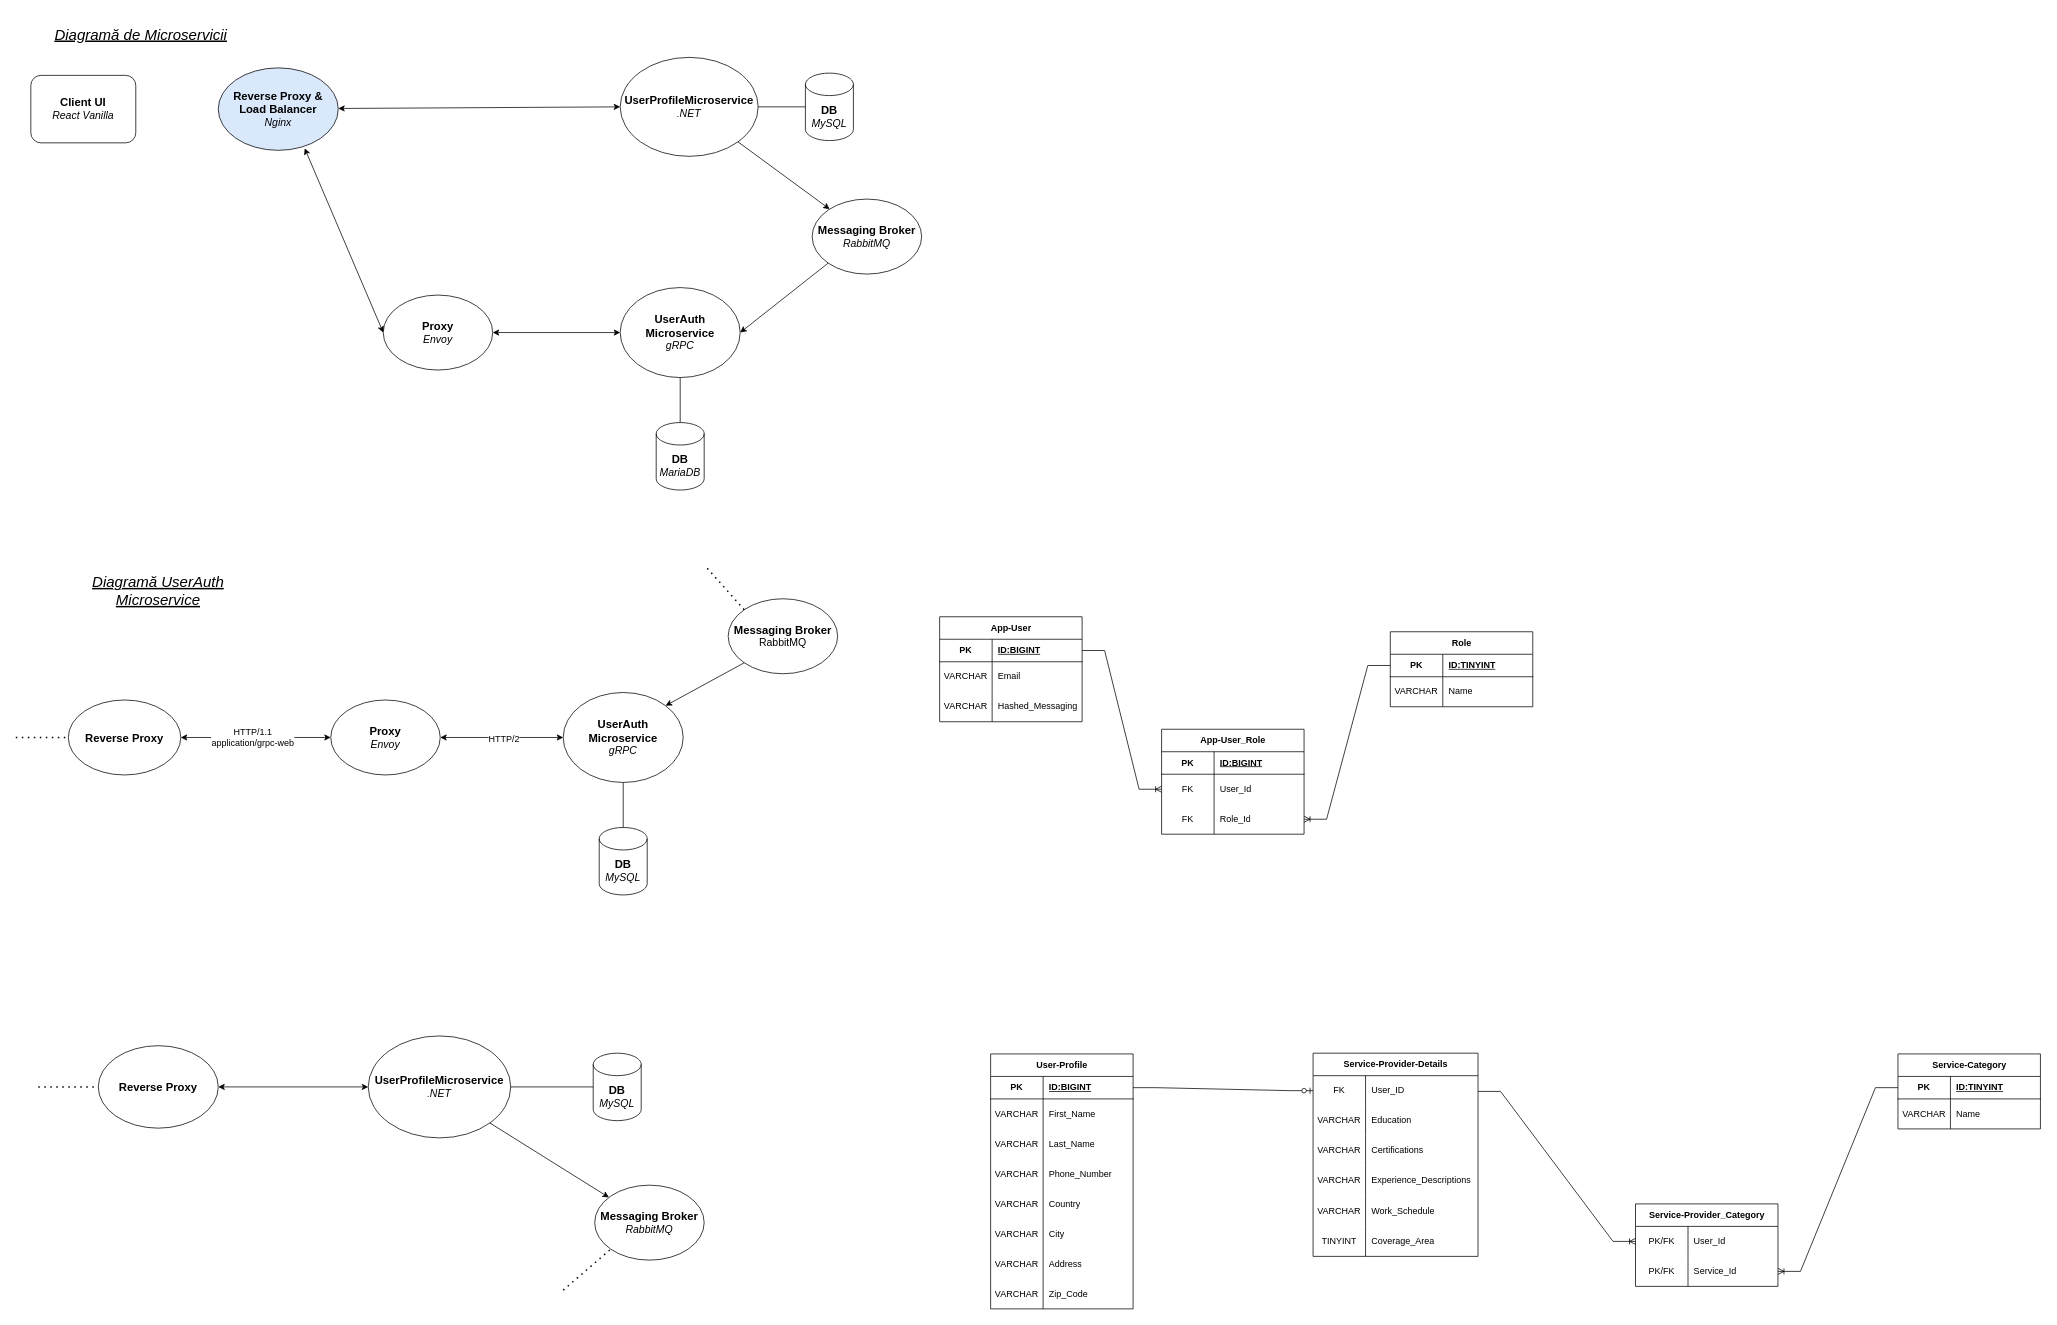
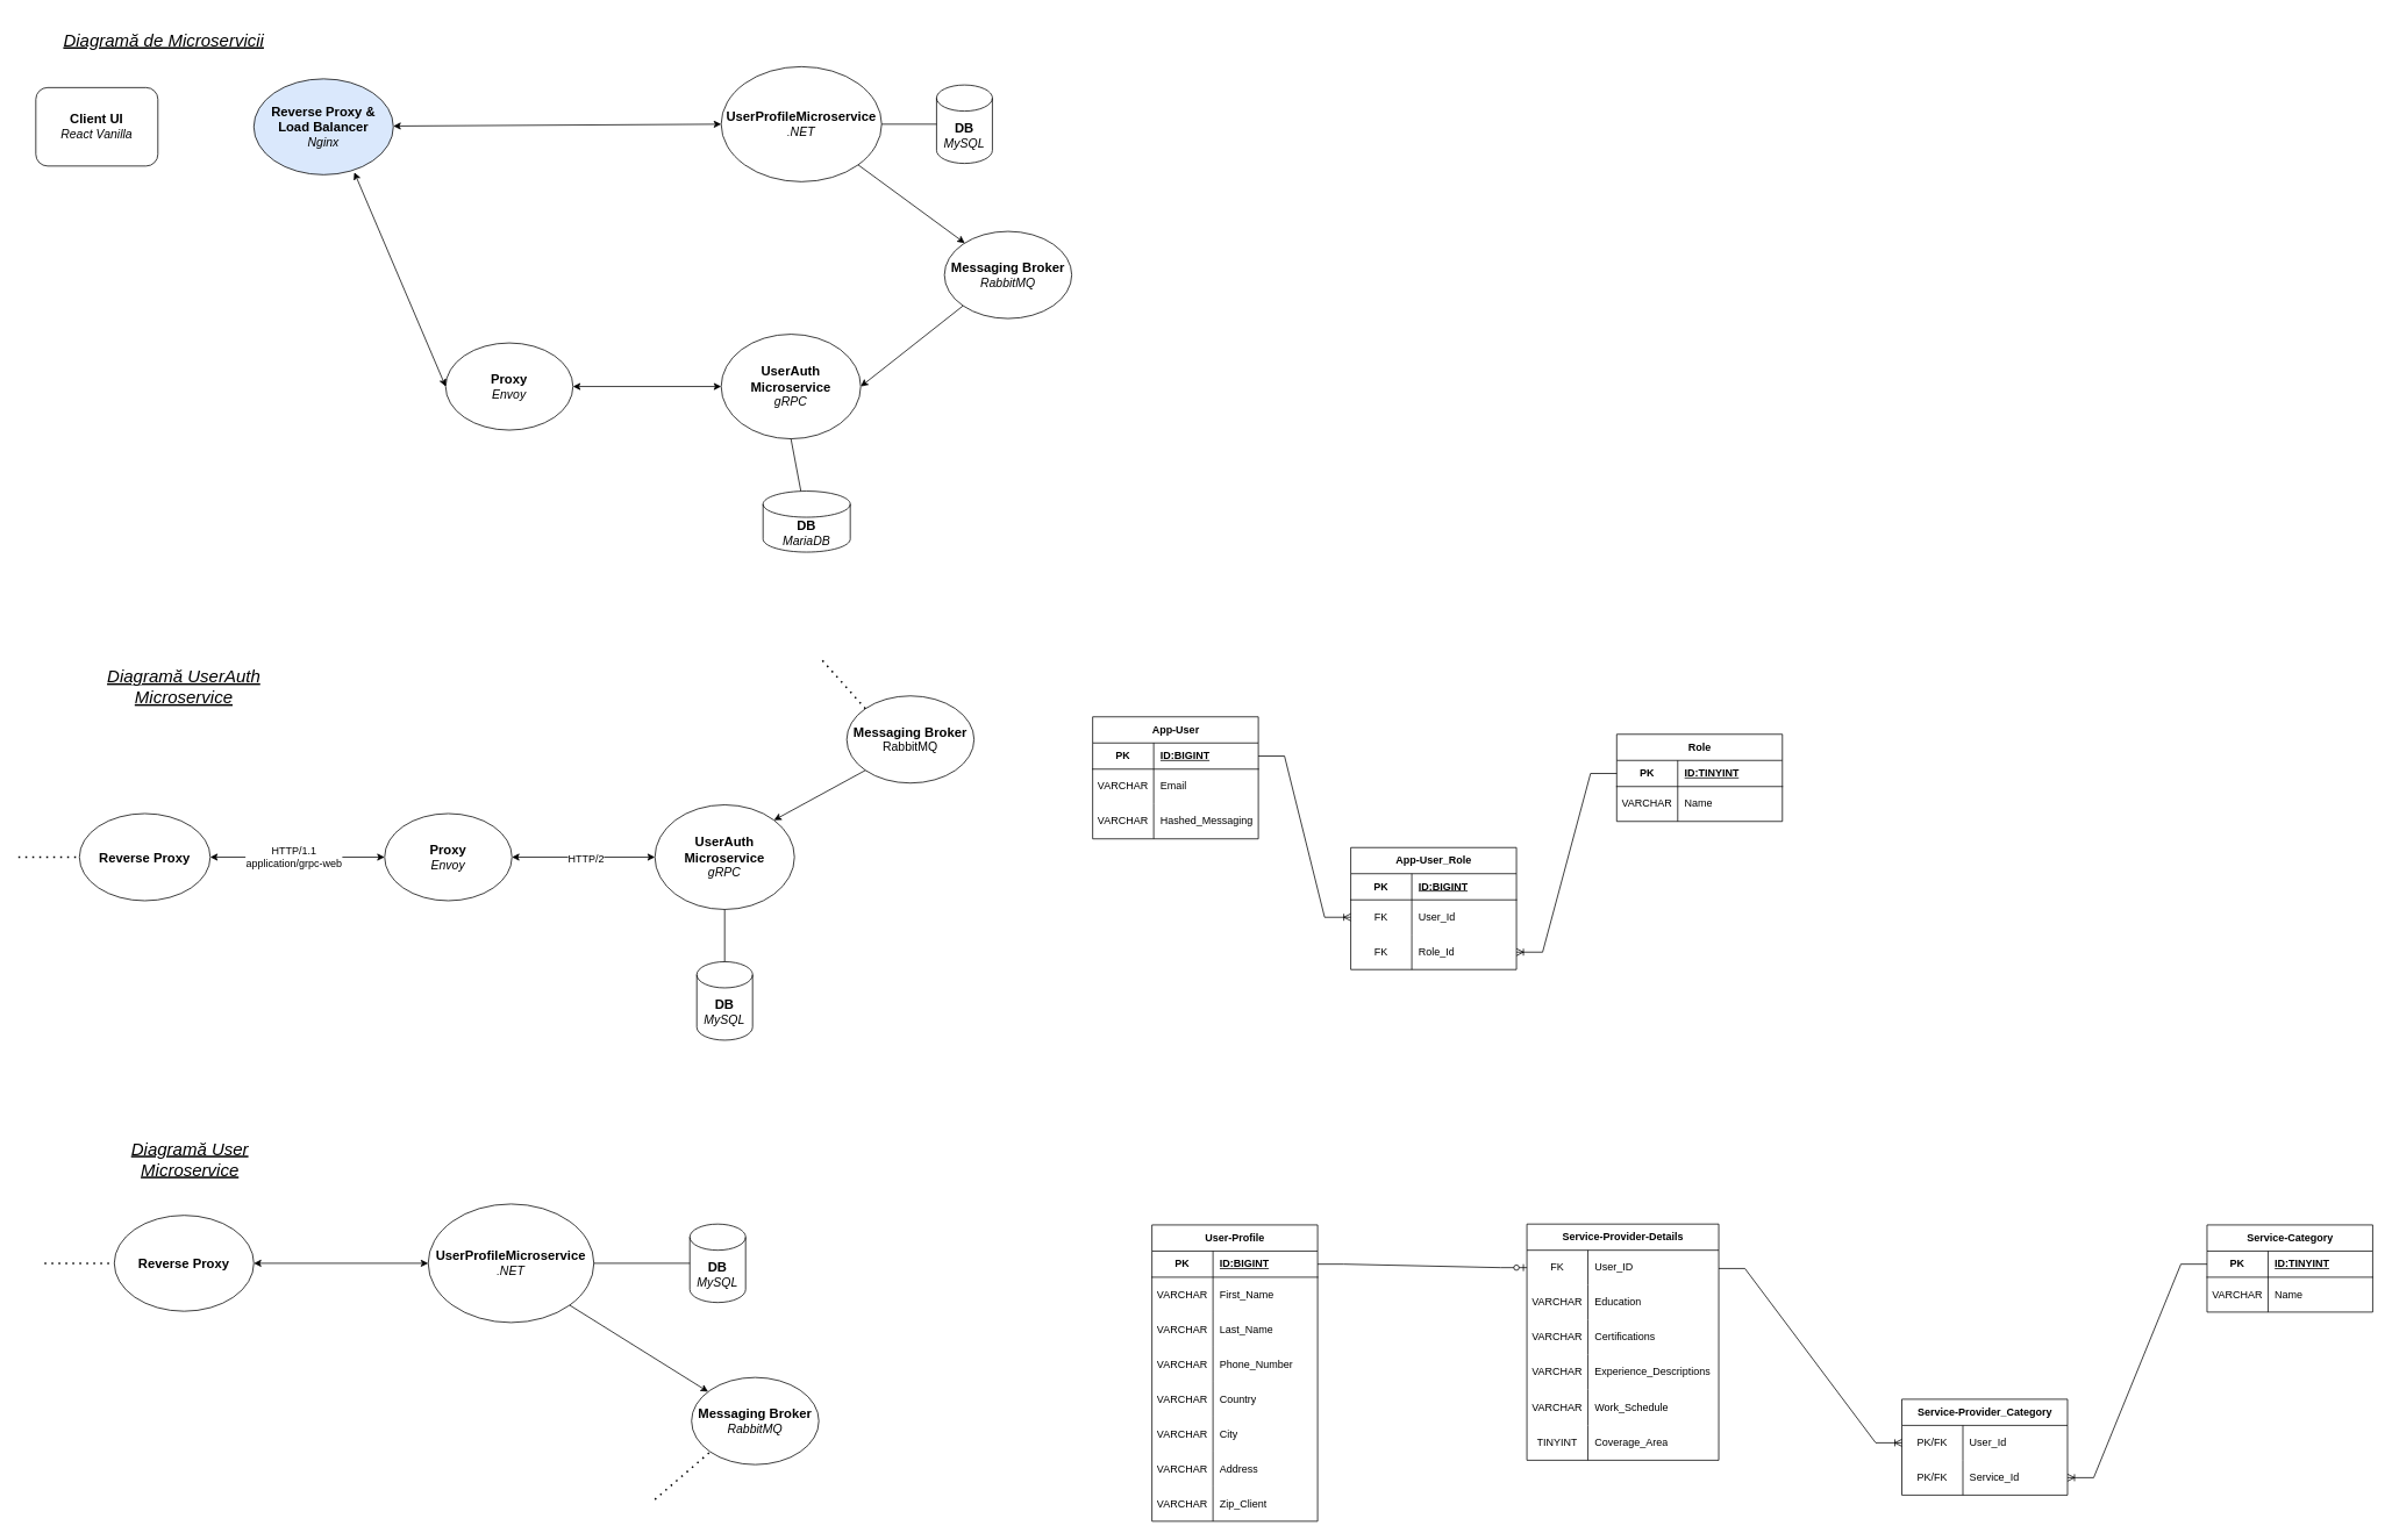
- <mxCell id="7" value="&lt;b&gt;&lt;font style=&quot;font-size: 15px;&quot;&gt;DB&lt;/font&gt;&lt;/b&gt;&lt;div&gt;&lt;font style=&quot;font-size: 14px;&quot;&gt;&lt;i style=&quot;&quot;&gt;MariaDB&lt;/i&gt;&lt;/font&gt;&lt;/div&gt;" style="shape=cylinder3;whiteSpace=wrap;html=1;boundedLbl=1;backgroundOutline=1;size=15;" parent="1" vertex="1"><mxGeometry x="874" y="563" width="64" height="90" as="geometry" /></mxCell>
+ <mxCell id="7" value="&lt;b&gt;&lt;font style=&quot;font-size: 15px;&quot;&gt;DB&lt;/font&gt;&lt;/b&gt;&lt;div&gt;&lt;font style=&quot;font-size: 14px;&quot;&gt;&lt;i style=&quot;&quot;&gt;MariaDB&lt;/i&gt;&lt;/font&gt;&lt;/div&gt;" style="shape=cylinder3;whiteSpace=wrap;html=1;boundedLbl=1;backgroundOutline=1;size=15;" parent="1" vertex="1"><mxGeometry x="874" y="563" width="100" height="70" as="geometry" /></mxCell>
+ <mxCell id="70" value="&lt;font&gt;&lt;i&gt;&lt;u&gt;Diagramă User&lt;/u&gt;&lt;/i&gt;&lt;/font&gt;&lt;div&gt;&lt;font&gt;&lt;i&gt;&lt;u&gt;Microservice&lt;/u&gt;&lt;/i&gt;&lt;/font&gt;&lt;/div&gt;" style="text;html=1;align=center;verticalAlign=middle;whiteSpace=wrap;rounded=0;fontSize=20;" parent="1" vertex="1"><mxGeometry x="77" y="1294" width="280" height="70" as="geometry" /></mxCell>
- <mxCell id="95" value="Zip_Code" style="shape=partialRectangle;connectable=0;fillColor=none;top=0;left=0;bottom=0;right=0;align=left;spacingLeft=6;overflow=hidden;whiteSpace=wrap;html=1;" parent="93" vertex="1"><mxGeometry x="70" width="120" height="40" as="geometry"><mxRectangle width="120" height="40" as="alternateBounds" /></mxGeometry></mxCell>
+ <mxCell id="95" value="Zip_Client" style="shape=partialRectangle;connectable=0;fillColor=none;top=0;left=0;bottom=0;right=0;align=left;spacingLeft=6;overflow=hidden;whiteSpace=wrap;html=1;" parent="93" vertex="1"><mxGeometry x="70" width="120" height="40" as="geometry"><mxRectangle width="120" height="40" as="alternateBounds" /></mxGeometry></mxCell>
